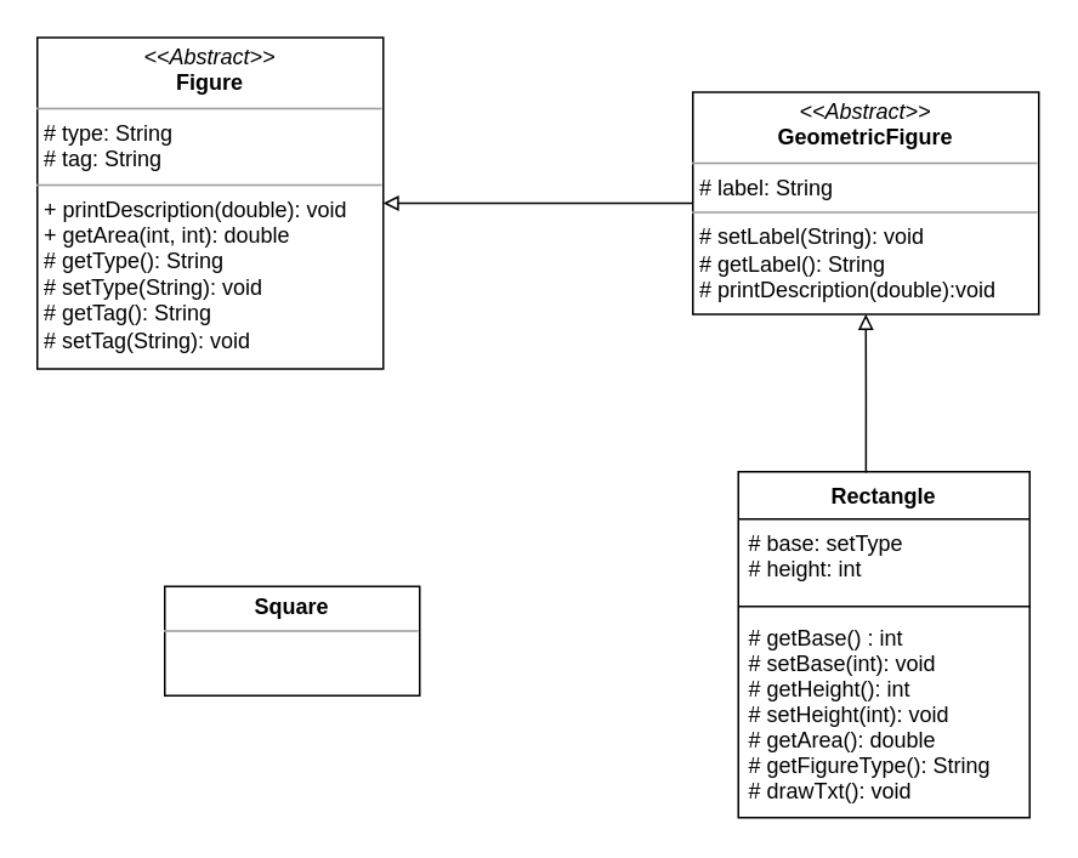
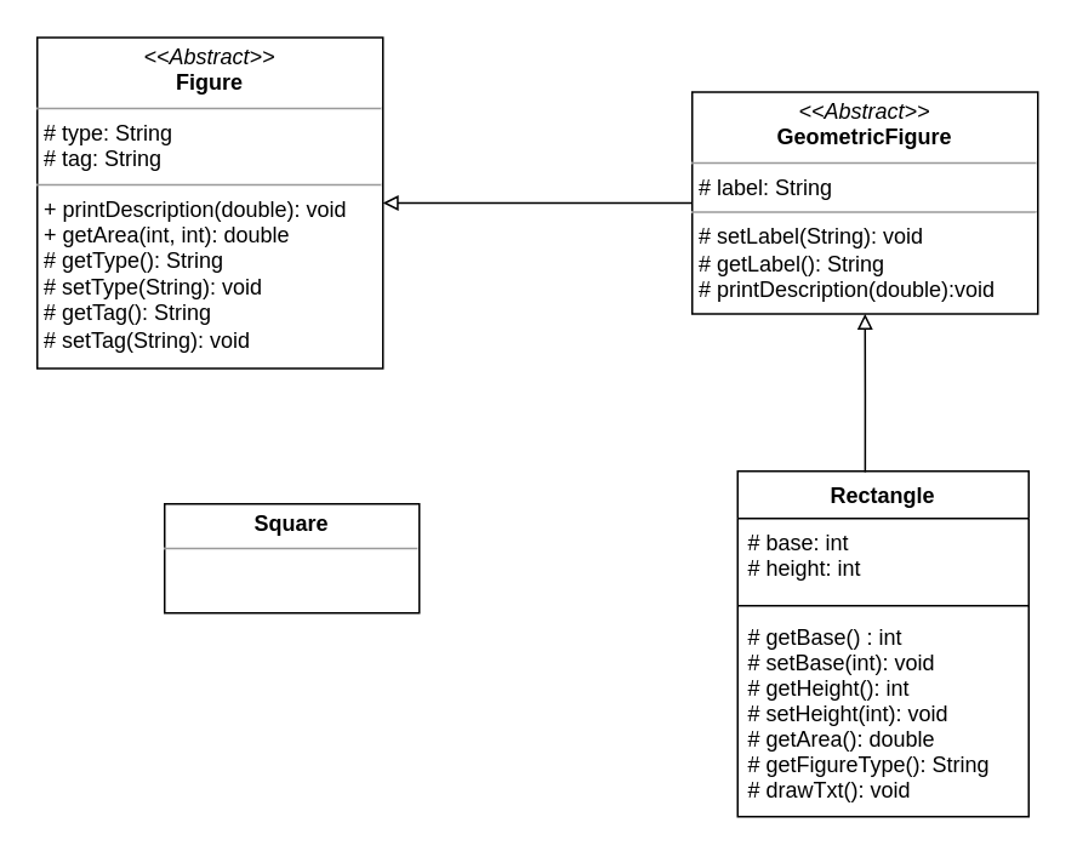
- <mxCell id="3" value="# base: setType&#10;# height: int&#10;" style="text;strokeColor=none;fillColor=none;align=left;verticalAlign=top;spacingLeft=4;spacingRight=4;overflow=hidden;rotatable=0;points=[[0,0.5],[1,0.5]];portConstraint=eastwest;" parent="2" vertex="1"><mxGeometry y="26" width="160" height="44" as="geometry" /></mxCell>
+ <mxCell id="3" value="# base: int&#10;# height: int&#10;" style="text;strokeColor=none;fillColor=none;align=left;verticalAlign=top;spacingLeft=4;spacingRight=4;overflow=hidden;rotatable=0;points=[[0,0.5],[1,0.5]];portConstraint=eastwest;" parent="2" vertex="1"><mxGeometry y="26" width="160" height="44" as="geometry" /></mxCell>
- <mxCell id="10" value="&lt;p style=&quot;margin: 0px ; margin-top: 4px ; text-align: center&quot;&gt;&lt;b&gt;Square&lt;/b&gt;&lt;/p&gt;&lt;hr size=&quot;1&quot;&gt;&lt;div style=&quot;height: 2px&quot;&gt;&lt;/div&gt;" style="verticalAlign=top;align=left;overflow=fill;fontSize=12;fontFamily=Helvetica;html=1;" vertex="1" parent="1"><mxGeometry x="90" y="321.5" width="140" height="60" as="geometry" /></mxCell>
+ <mxCell id="10" value="&lt;p style=&quot;margin: 0px ; margin-top: 4px ; text-align: center&quot;&gt;&lt;b&gt;Square&lt;/b&gt;&lt;/p&gt;&lt;hr size=&quot;1&quot;&gt;&lt;div style=&quot;height: 2px&quot;&gt;&lt;/div&gt;" style="verticalAlign=top;align=left;overflow=fill;fontSize=12;fontFamily=Helvetica;html=1;" vertex="1" parent="1"><mxGeometry x="90" y="276.5" width="140" height="60" as="geometry" /></mxCell>
